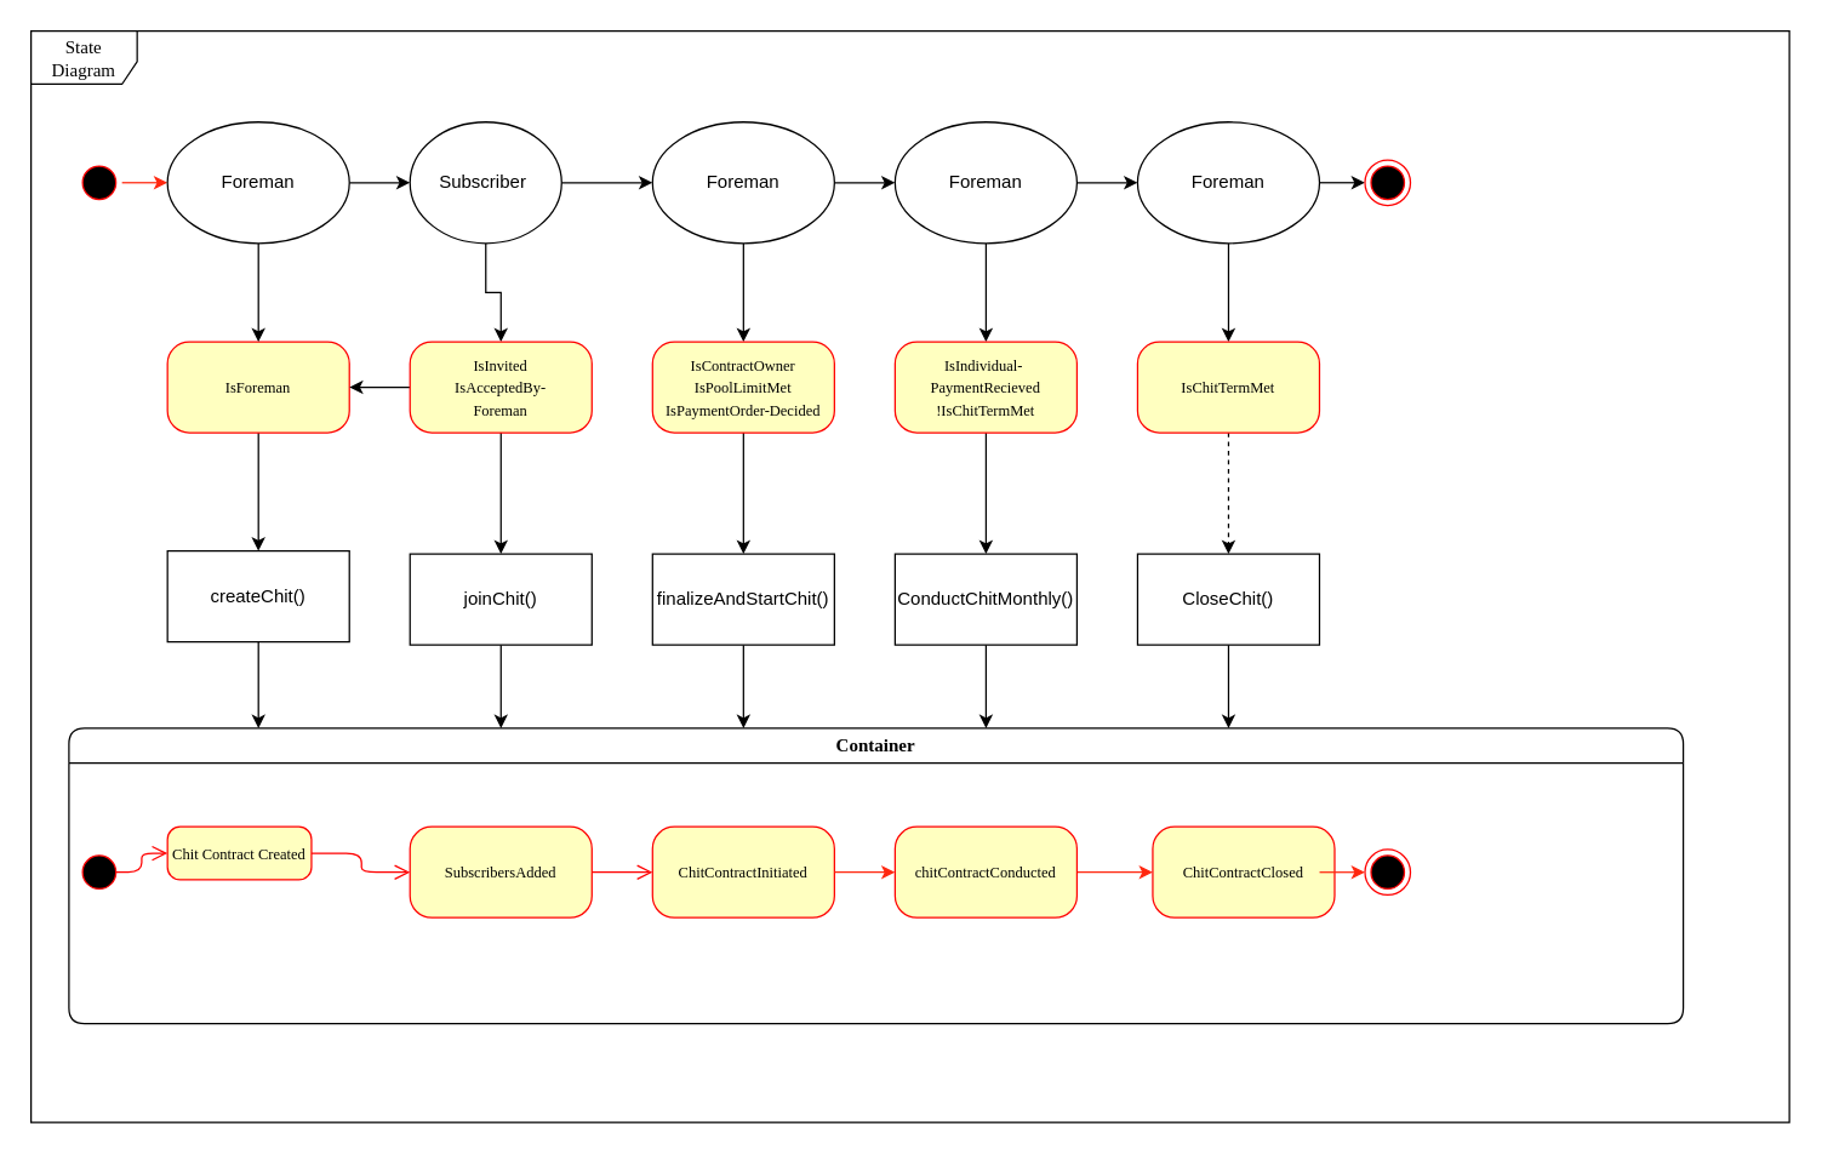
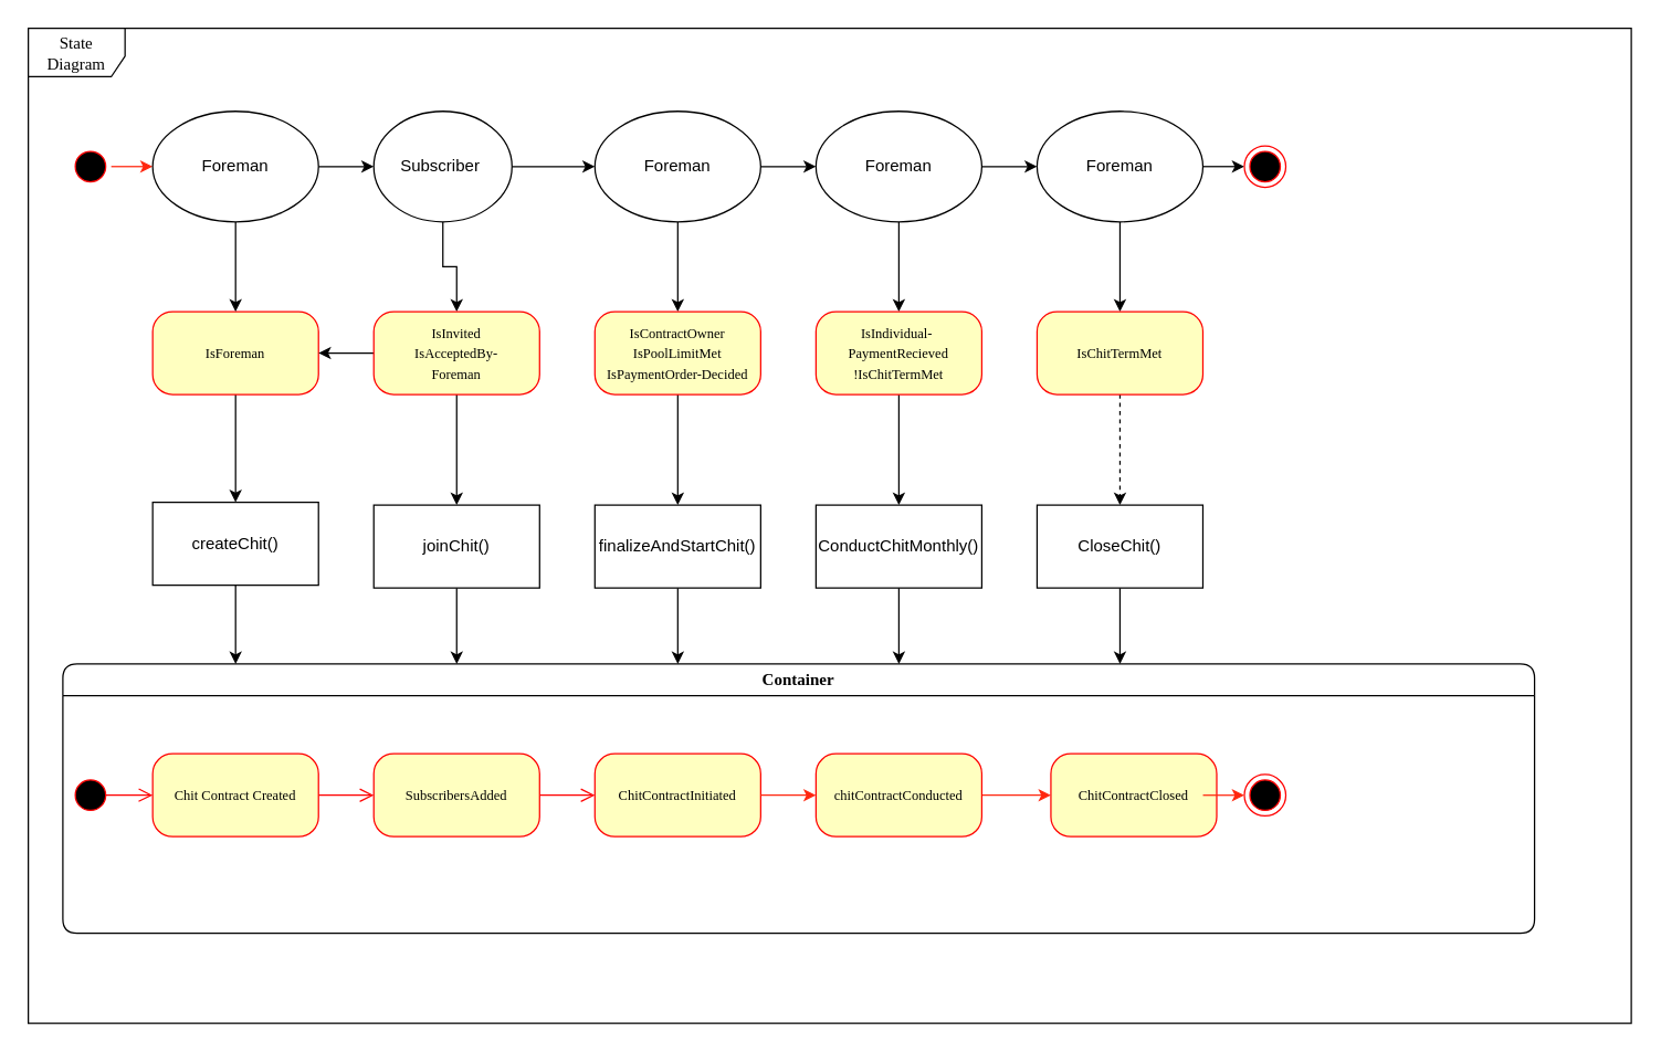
- <mxCell id="9" value="&lt;font style=&quot;font-size: 10px&quot;&gt;Chit Contract Created&lt;/font&gt;" style="rounded=1;whiteSpace=wrap;html=1;arcSize=24;fillColor=#ffffc0;strokeColor=#ff0000;shadow=0;comic=0;labelBackgroundColor=none;fontFamily=Verdana;fontSize=12;fontColor=#000000;align=center;" parent="7" vertex="1"><mxGeometry x="65" y="65" width="95" height="35" as="geometry" /></mxCell>
+ <mxCell id="9" value="&lt;font style=&quot;font-size: 10px&quot;&gt;Chit Contract Created&lt;/font&gt;" style="rounded=1;whiteSpace=wrap;html=1;arcSize=24;fillColor=#ffffc0;strokeColor=#ff0000;shadow=0;comic=0;labelBackgroundColor=none;fontFamily=Verdana;fontSize=12;fontColor=#000000;align=center;" parent="7" vertex="1"><mxGeometry x="65" y="65" width="120" height="60" as="geometry" /></mxCell>
